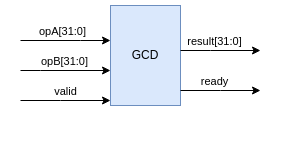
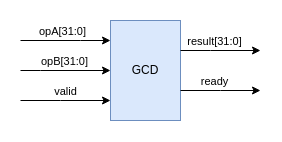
- <mxCell id="2" value="GCD" style="rounded=0;whiteSpace=wrap;html=1;fillColor=#dae8fc;strokeColor=#6c8ebf;" parent="1" vertex="1"><mxGeometry x="110" y="5" width="70" height="100" as="geometry" /></mxCell>
+ <mxCell id="2" value="GCD" style="rounded=0;whiteSpace=wrap;html=1;fillColor=#dae8fc;strokeColor=#6c8ebf;" parent="1" vertex="1"><mxGeometry x="110" y="20" width="70" height="100" as="geometry" /></mxCell>
